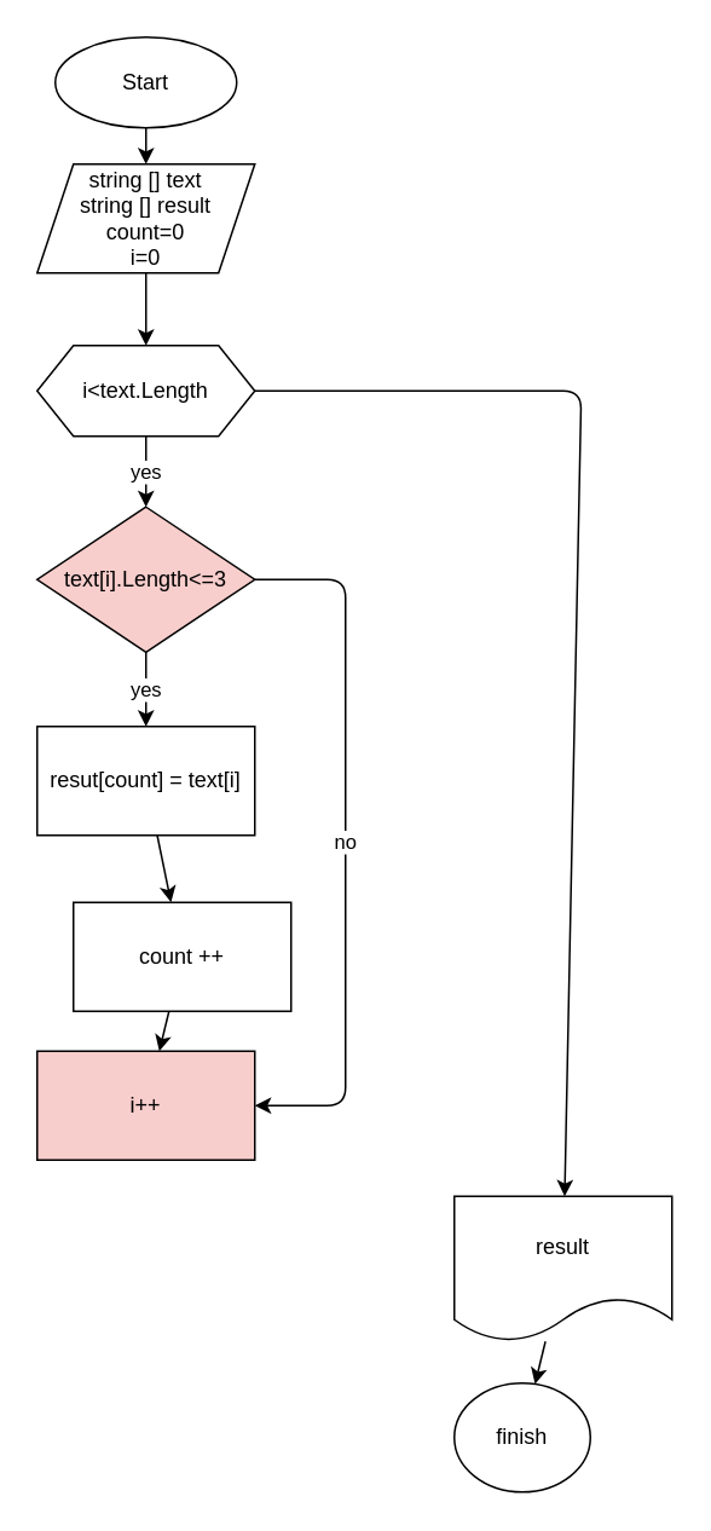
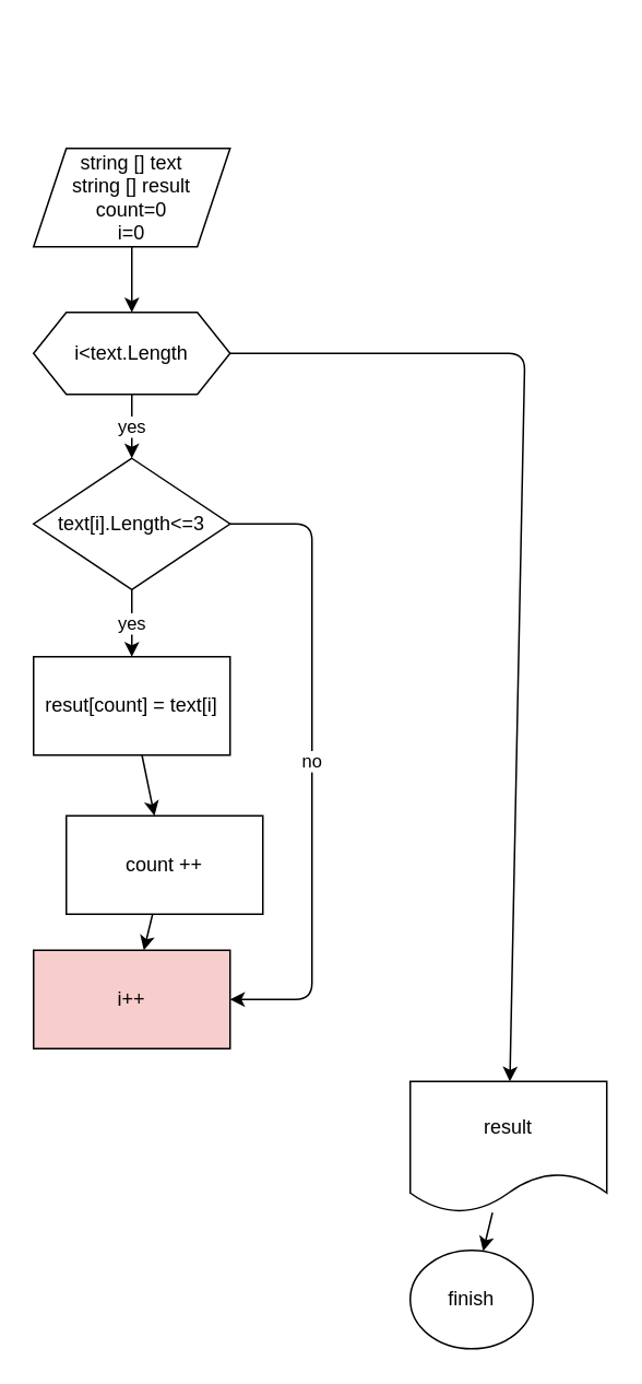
- <mxCell id="3" value="Start" style="ellipse;whiteSpace=wrap;html=1;" vertex="1" parent="1"><mxGeometry x="30" y="20" width="100" height="50" as="geometry" /></mxCell>
- <mxCell id="2" value="" style="edgeStyle=none;html=1;" edge="1" parent="1" source="3" target="5"><mxGeometry relative="1" as="geometry" /></mxCell>
- <mxCell id="11" value="text[i].Length&amp;lt;=3" style="rhombus;whiteSpace=wrap;html=1;fillColor=#f8cecc;" vertex="1" parent="1"><mxGeometry x="20" y="279" width="120" height="80" as="geometry" /></mxCell>
+ <mxCell id="11" value="text[i].Length&amp;lt;=3" style="rhombus;whiteSpace=wrap;html=1;" vertex="1" parent="1"><mxGeometry x="20" y="279" width="120" height="80" as="geometry" /></mxCell>
